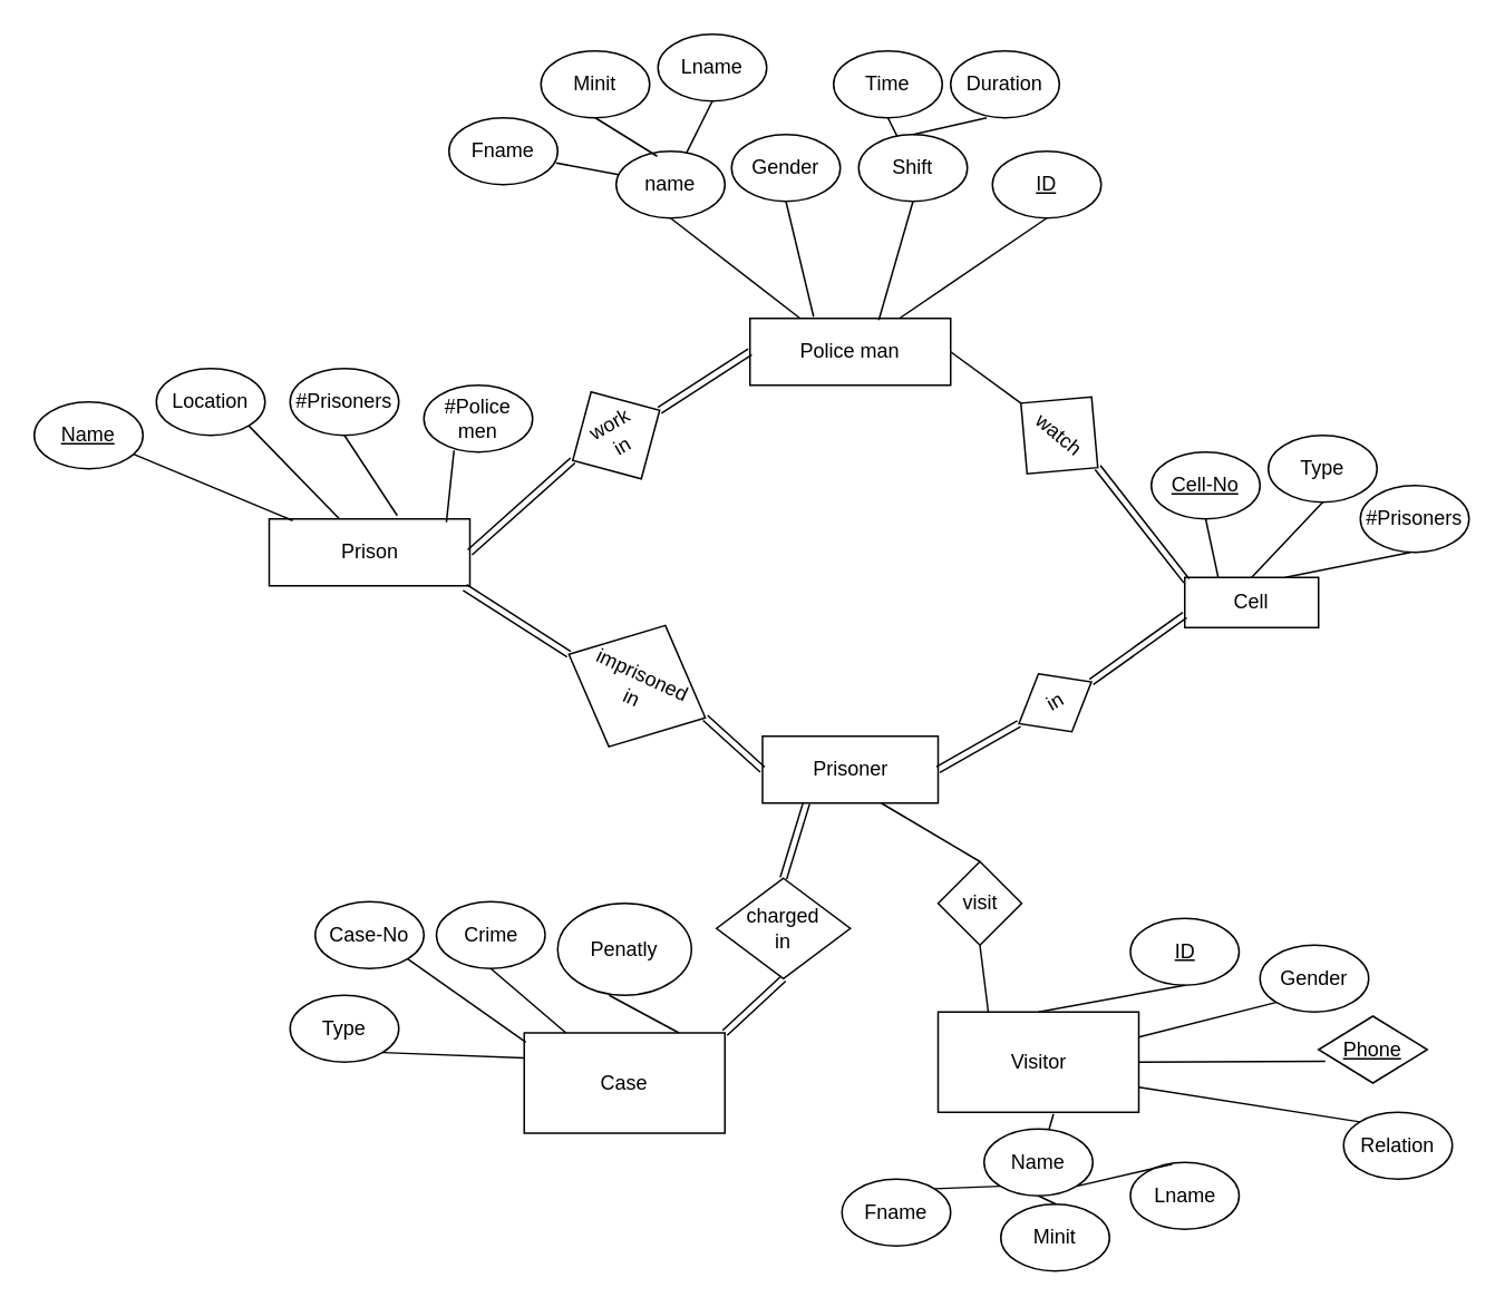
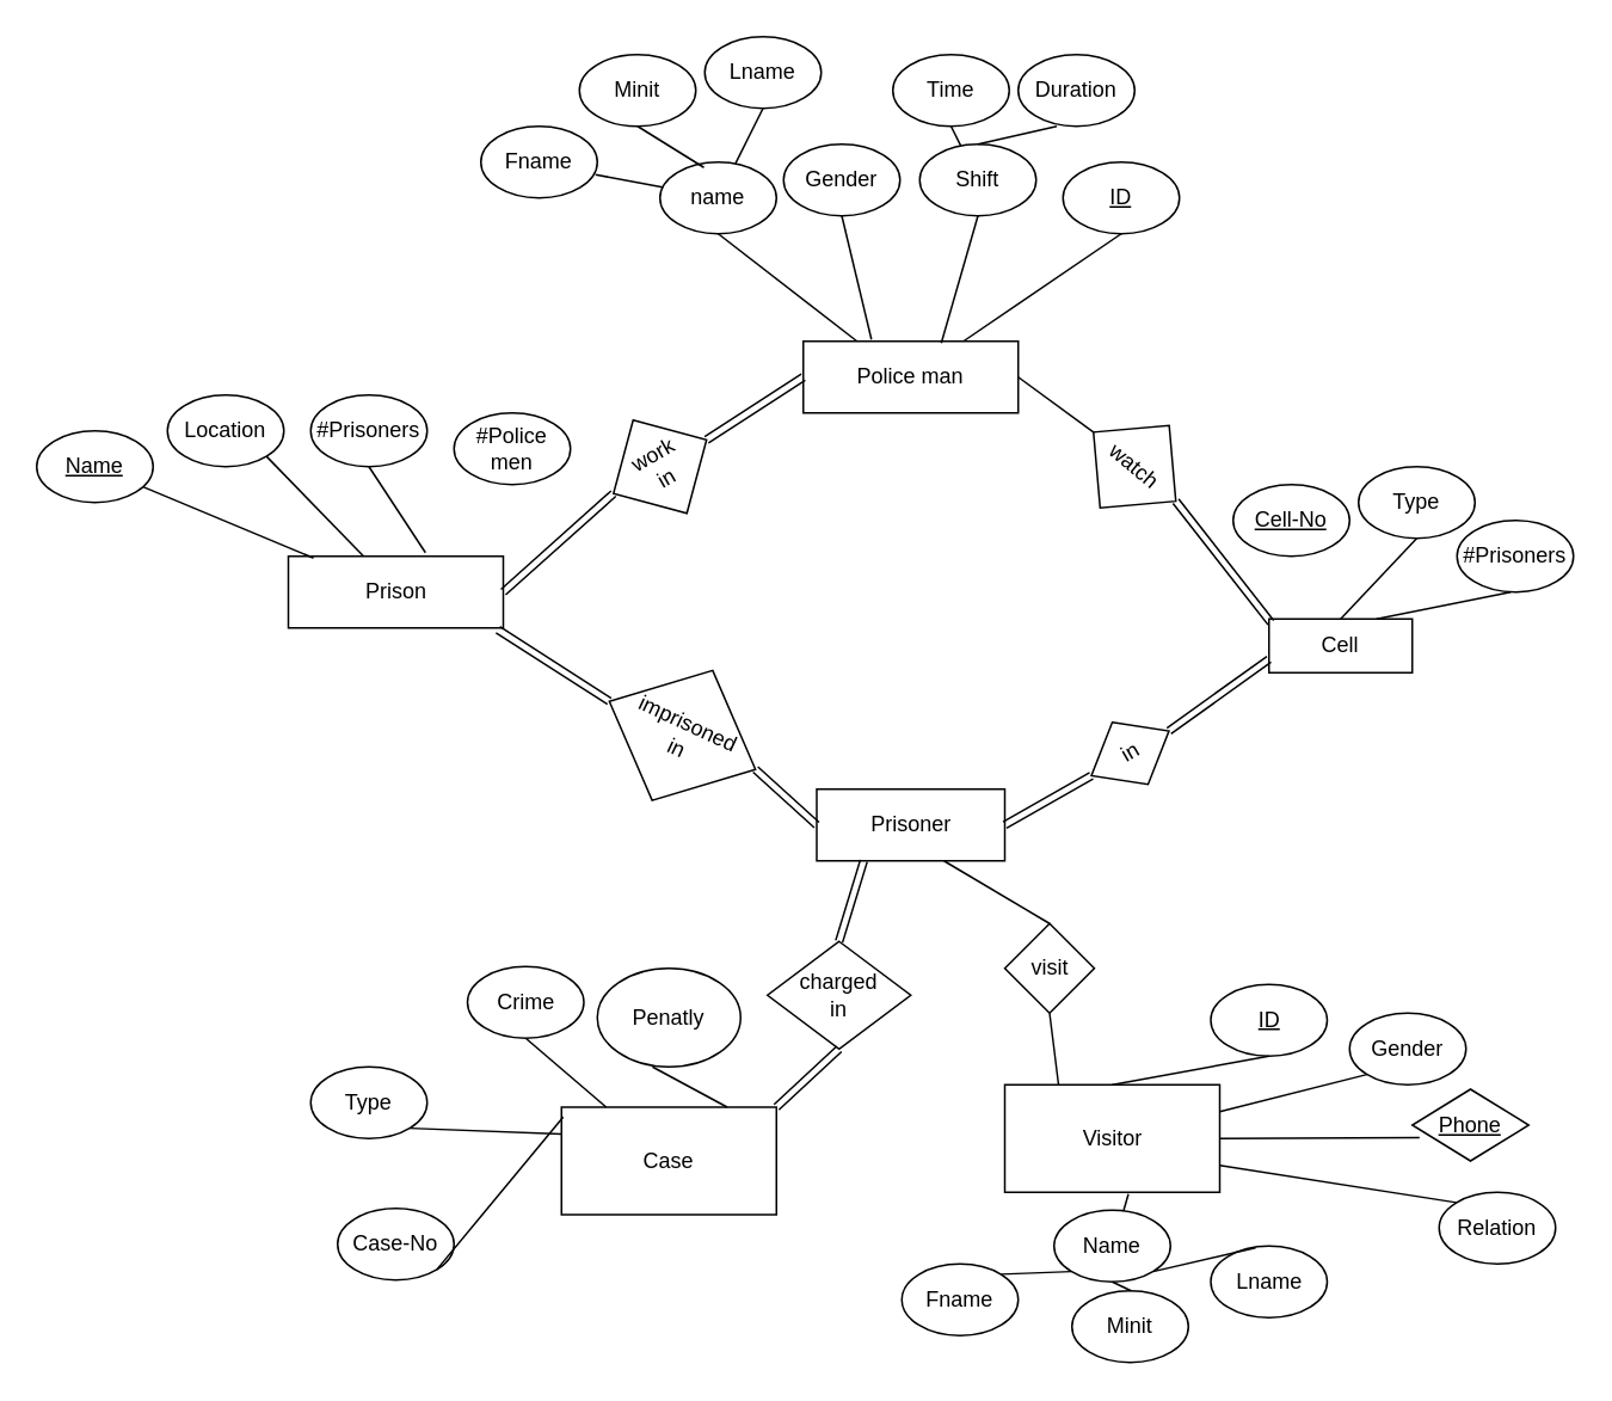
- <mxCell id="62" value="" style="endArrow=none;html=1;exitX=0.883;exitY=0.05;exitDx=0;exitDy=0;exitPerimeter=0;entryX=0.277;entryY=0.975;entryDx=0;entryDy=0;entryPerimeter=0;" edge="1" parent="1" source="5" target="48"><mxGeometry width="50" height="50" relative="1" as="geometry"><mxPoint x="213" y="310" as="sourcePoint" /><mxPoint x="263" y="260" as="targetPoint" /></mxGeometry></mxCell>
- <mxCell id="58" value="" style="endArrow=none;html=1;exitX=0.25;exitY=0;exitDx=0;exitDy=0;entryX=0.5;entryY=1;entryDx=0;entryDy=0;" edge="1" parent="1" source="3" target="52"><mxGeometry width="50" height="50" relative="1" as="geometry"><mxPoint x="733" y="300" as="sourcePoint" /><mxPoint x="783" y="250" as="targetPoint" /></mxGeometry></mxCell>
- <mxCell id="44" value="Case-No" style="ellipse;whiteSpace=wrap;html=1;" vertex="1" parent="1"><mxGeometry x="188" y="539" width="65" height="40" as="geometry" /></mxCell>
+ <mxCell id="44" value="Case-No" style="ellipse;whiteSpace=wrap;html=1;" vertex="1" parent="1"><mxGeometry x="188" y="674" width="65" height="40" as="geometry" /></mxCell>
